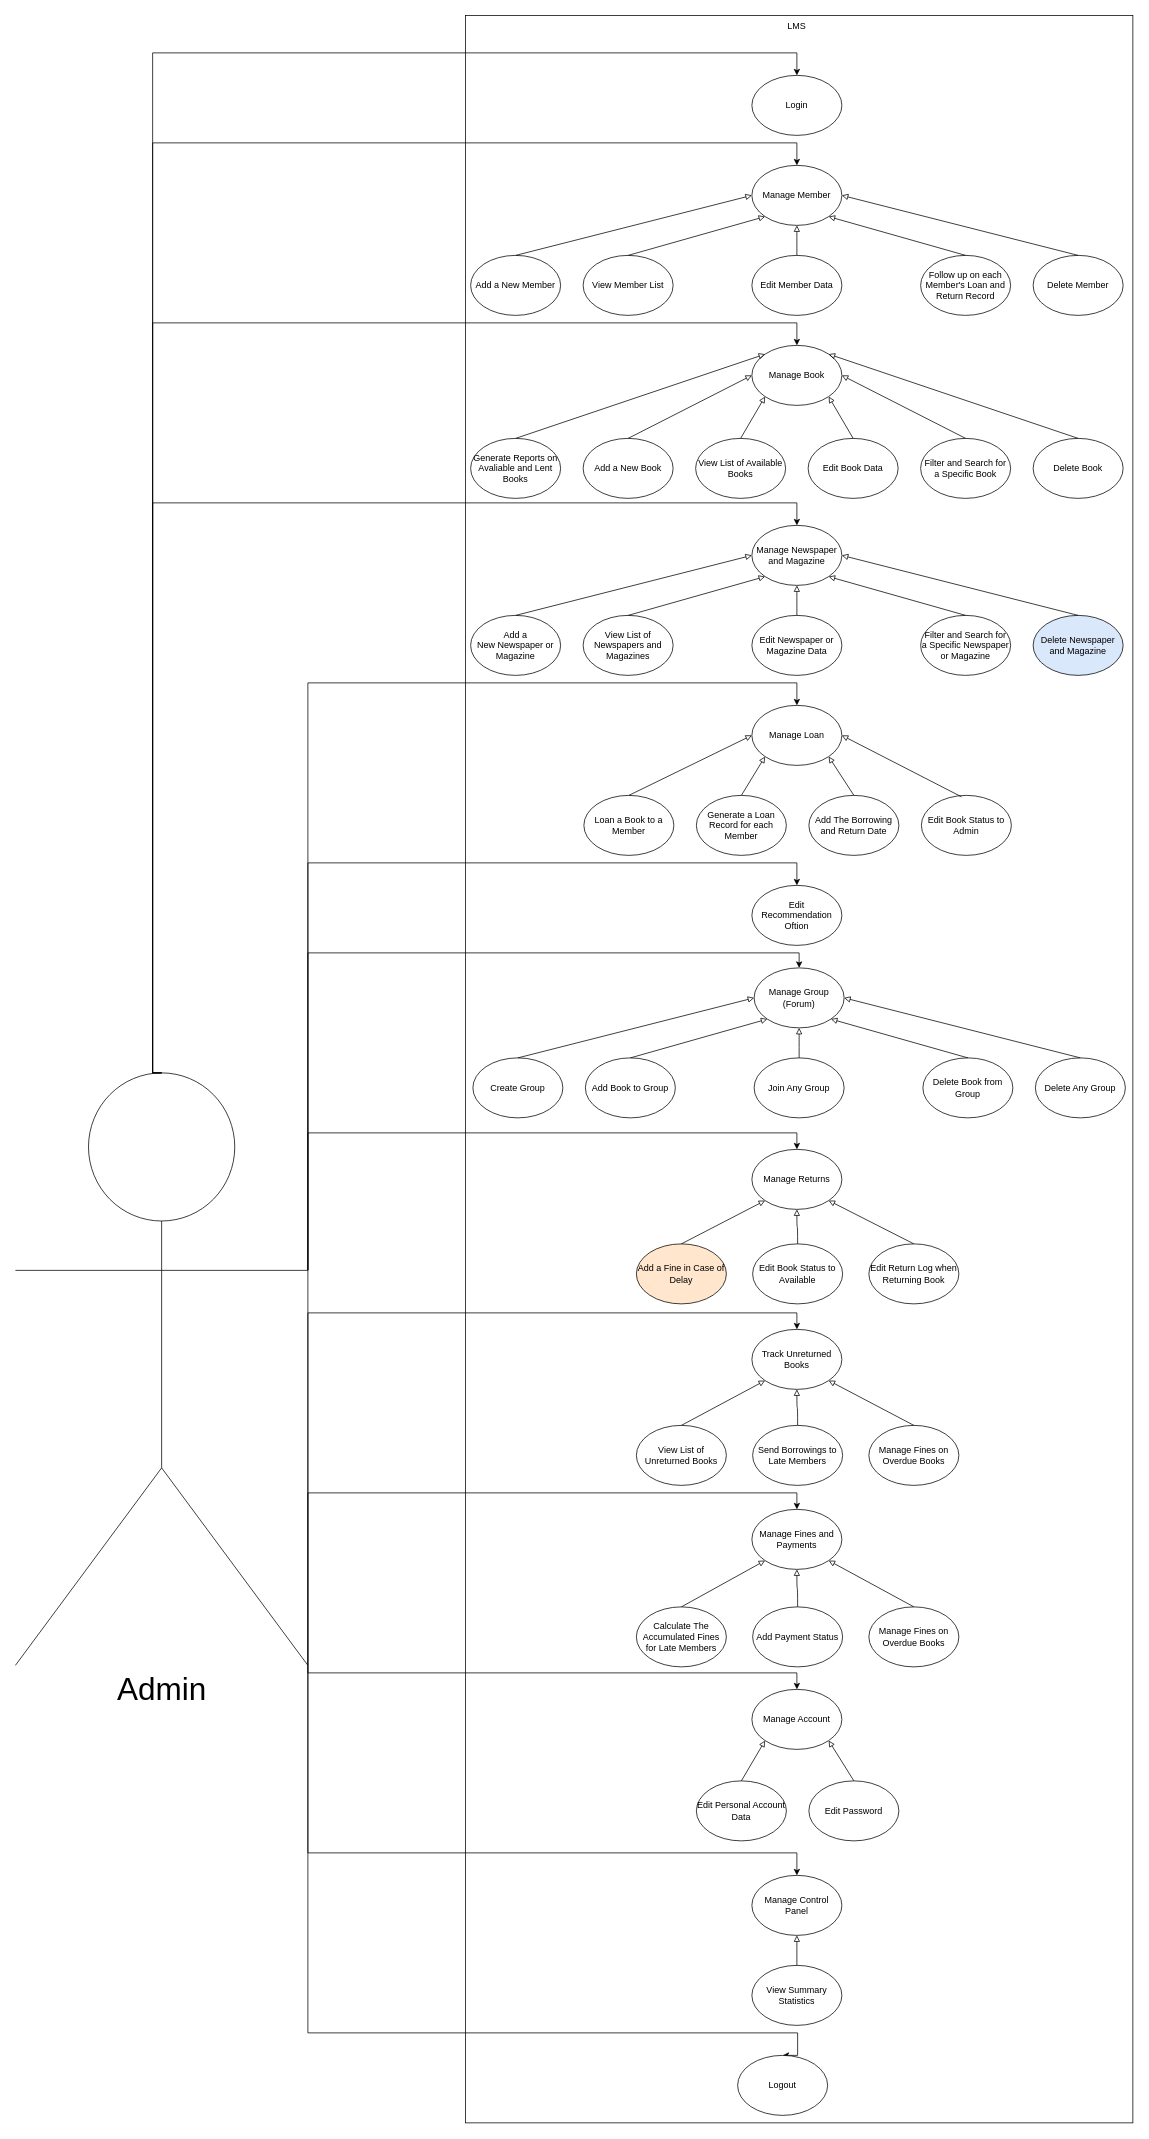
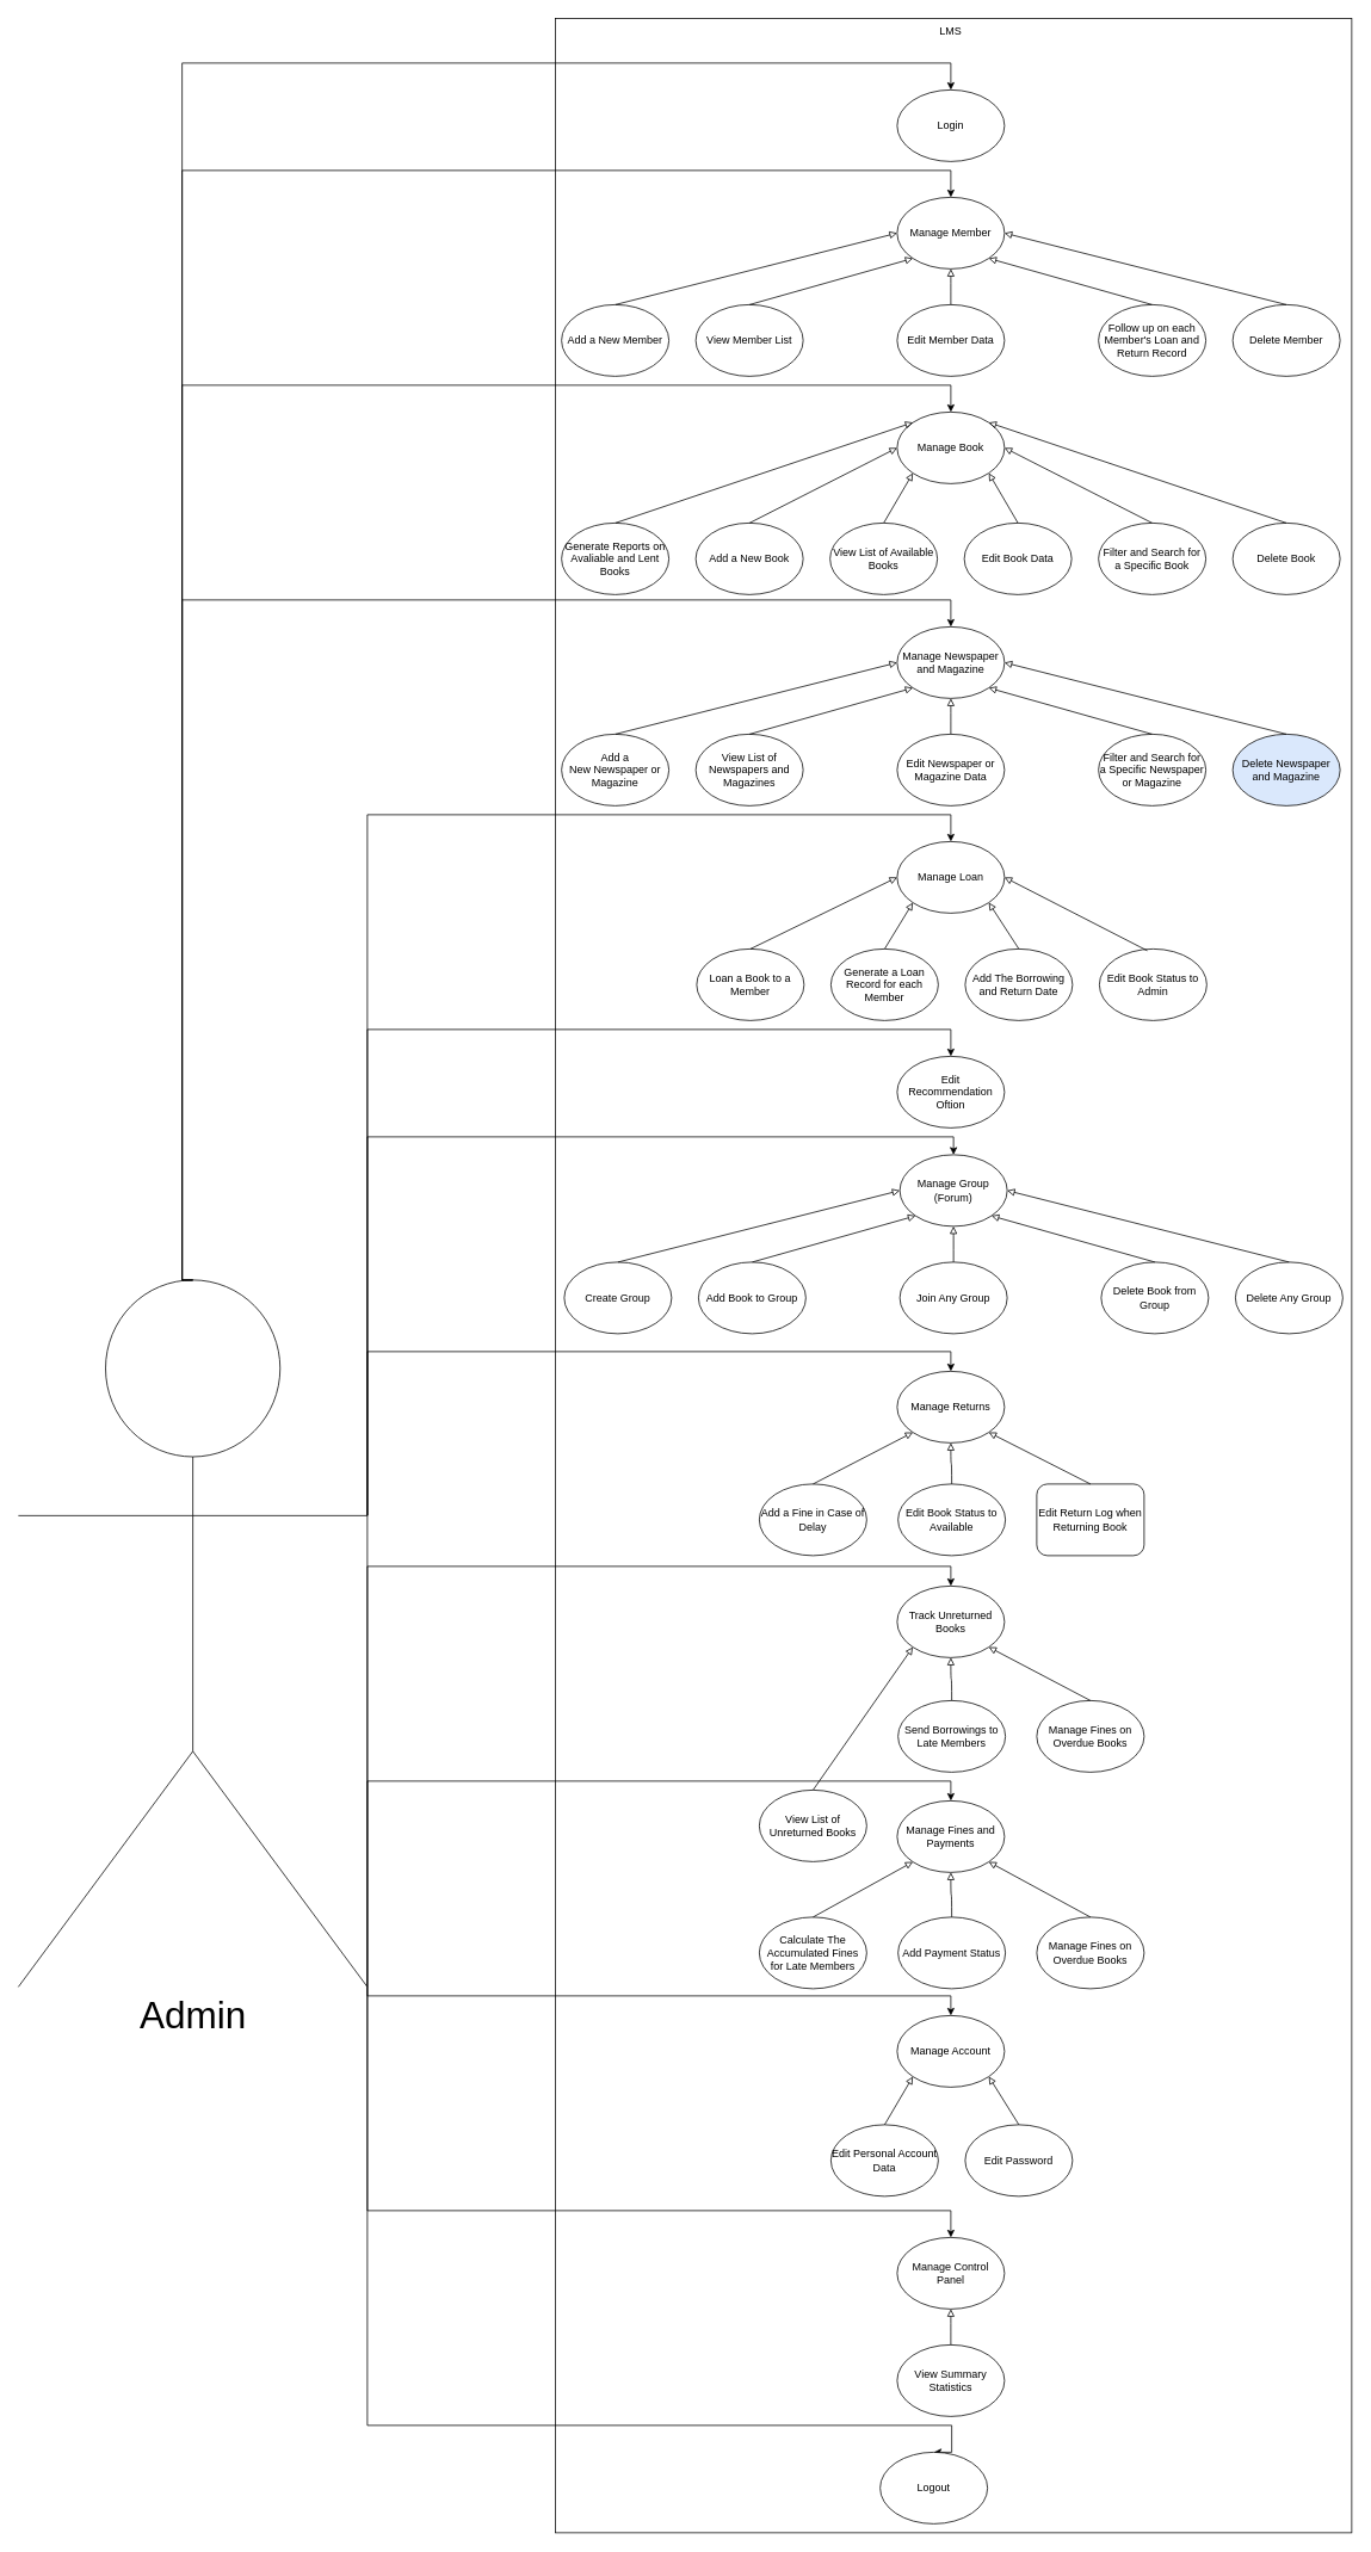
- <mxCell id="94" value="Add a Fine in Case of Delay" style="ellipse;whiteSpace=wrap;html=1;fontSize=12;fillColor=#ffe6cc;" parent="1" vertex="1"><mxGeometry x="848" y="1658" width="120" height="80" as="geometry" /></mxCell>
+ <mxCell id="94" value="Add a Fine in Case of Delay" style="ellipse;whiteSpace=wrap;html=1;fontSize=12;" parent="1" vertex="1"><mxGeometry x="848" y="1658" width="120" height="80" as="geometry" /></mxCell>
- <mxCell id="92" value="Edit Return Log when Returning Book" style="ellipse;whiteSpace=wrap;html=1;fontSize=12;" parent="1" vertex="1"><mxGeometry x="1158" y="1658" width="120" height="80" as="geometry" /></mxCell>
+ <mxCell id="92" value="Edit Return Log when Returning Book" style="whiteSpace=wrap;html=1;fontSize=12;rounded=1;" parent="1" vertex="1"><mxGeometry x="1158" y="1658" width="120" height="80" as="geometry" /></mxCell>
- <mxCell id="103" value="View List of Unreturned Books" style="ellipse;whiteSpace=wrap;html=1;fontSize=12;" parent="1" vertex="1"><mxGeometry x="848" y="1900" width="120" height="80" as="geometry" /></mxCell>
+ <mxCell id="103" value="View List of Unreturned Books" style="ellipse;whiteSpace=wrap;html=1;fontSize=12;" parent="1" vertex="1"><mxGeometry x="848" y="2000" width="120" height="80" as="geometry" /></mxCell>
